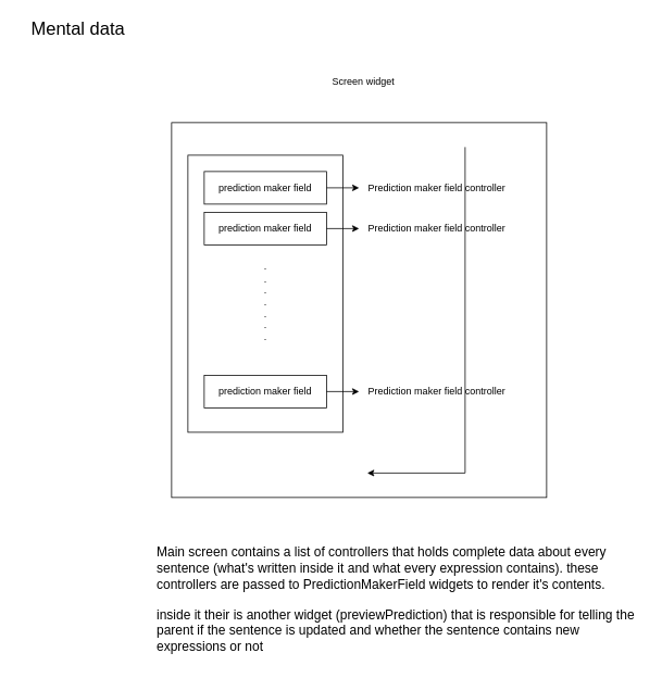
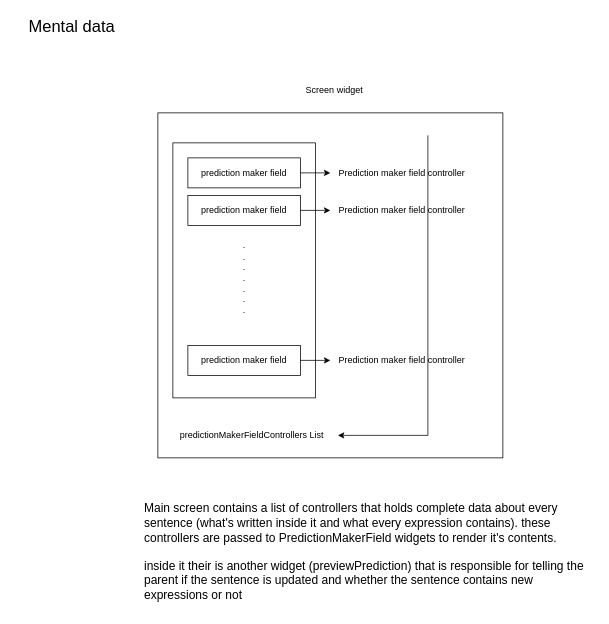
- <mxCell id="3" value="Screen widget" style="text;html=1;align=center;verticalAlign=middle;resizable=0;points=[];autosize=1;strokeColor=none;fillColor=none;" vertex="1" parent="1"><mxGeometry x="400" y="90" width="90" height="20" as="geometry" /></mxCell>
+ <mxCell id="3" value="Screen widget" style="text;html=1;align=center;verticalAlign=middle;resizable=0;points=[];autosize=1;strokeColor=none;fillColor=none;" vertex="1" parent="1"><mxGeometry x="400" y="110" width="90" height="20" as="geometry" /></mxCell>
+ <mxCell id="20" value="predictionMakerFieldControllers List" style="text;html=1;align=center;verticalAlign=middle;resizable=0;points=[];autosize=1;strokeColor=none;fillColor=none;" vertex="1" parent="1"><mxGeometry x="230" y="570" width="210" height="20" as="geometry" /></mxCell>
